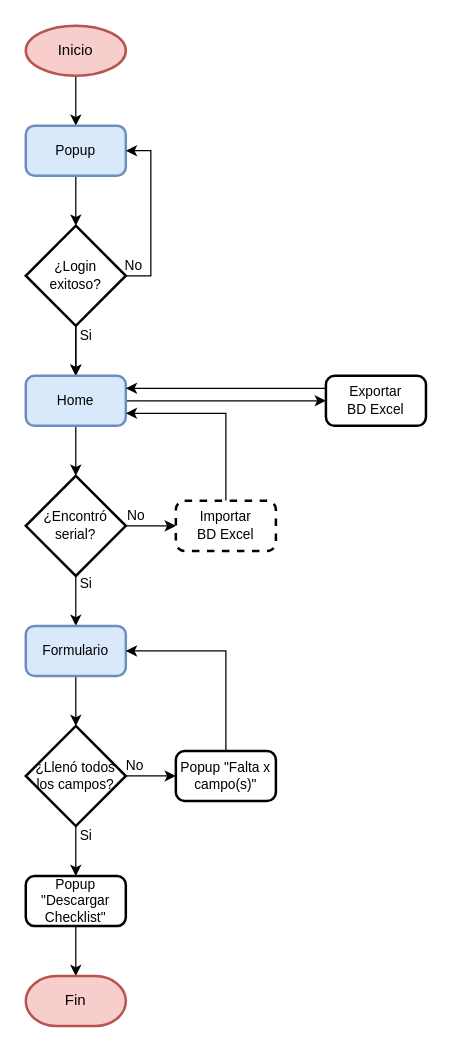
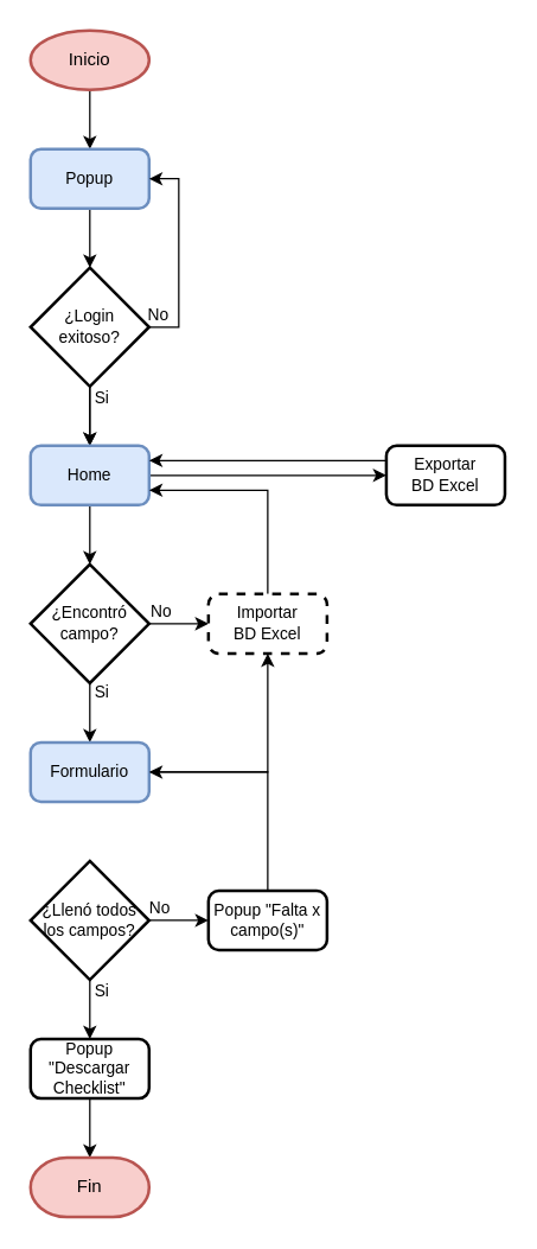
- <mxCell id="19" value="¿Encontró&lt;br style=&quot;font-size: 11px;&quot;&gt;serial?" style="strokeWidth=2;html=1;shape=mxgraph.flowchart.decision;whiteSpace=wrap;fontSize=11;" vertex="1" parent="1"><mxGeometry x="20" y="380" width="80" height="80" as="geometry" /></mxCell>
+ <mxCell id="19" value="¿Encontró&lt;br style=&quot;font-size: 11px;&quot;&gt;campo?" style="strokeWidth=2;html=1;shape=mxgraph.flowchart.decision;whiteSpace=wrap;fontSize=11;" vertex="1" parent="1"><mxGeometry x="20" y="380" width="80" height="80" as="geometry" /></mxCell>
- <mxCell id="20" style="edgeStyle=orthogonalEdgeStyle;rounded=0;orthogonalLoop=1;jettySize=auto;html=1;fontSize=11;" edge="1" parent="1" source="21" target="28"><mxGeometry relative="1" as="geometry" /></mxCell>
+ <mxCell id="20" style="edgeStyle=orthogonalEdgeStyle;rounded=0;orthogonalLoop=1;jettySize=auto;html=1;fontSize=11;" edge="1" parent="1" source="21" target="23"><mxGeometry relative="1" as="geometry" /></mxCell>
